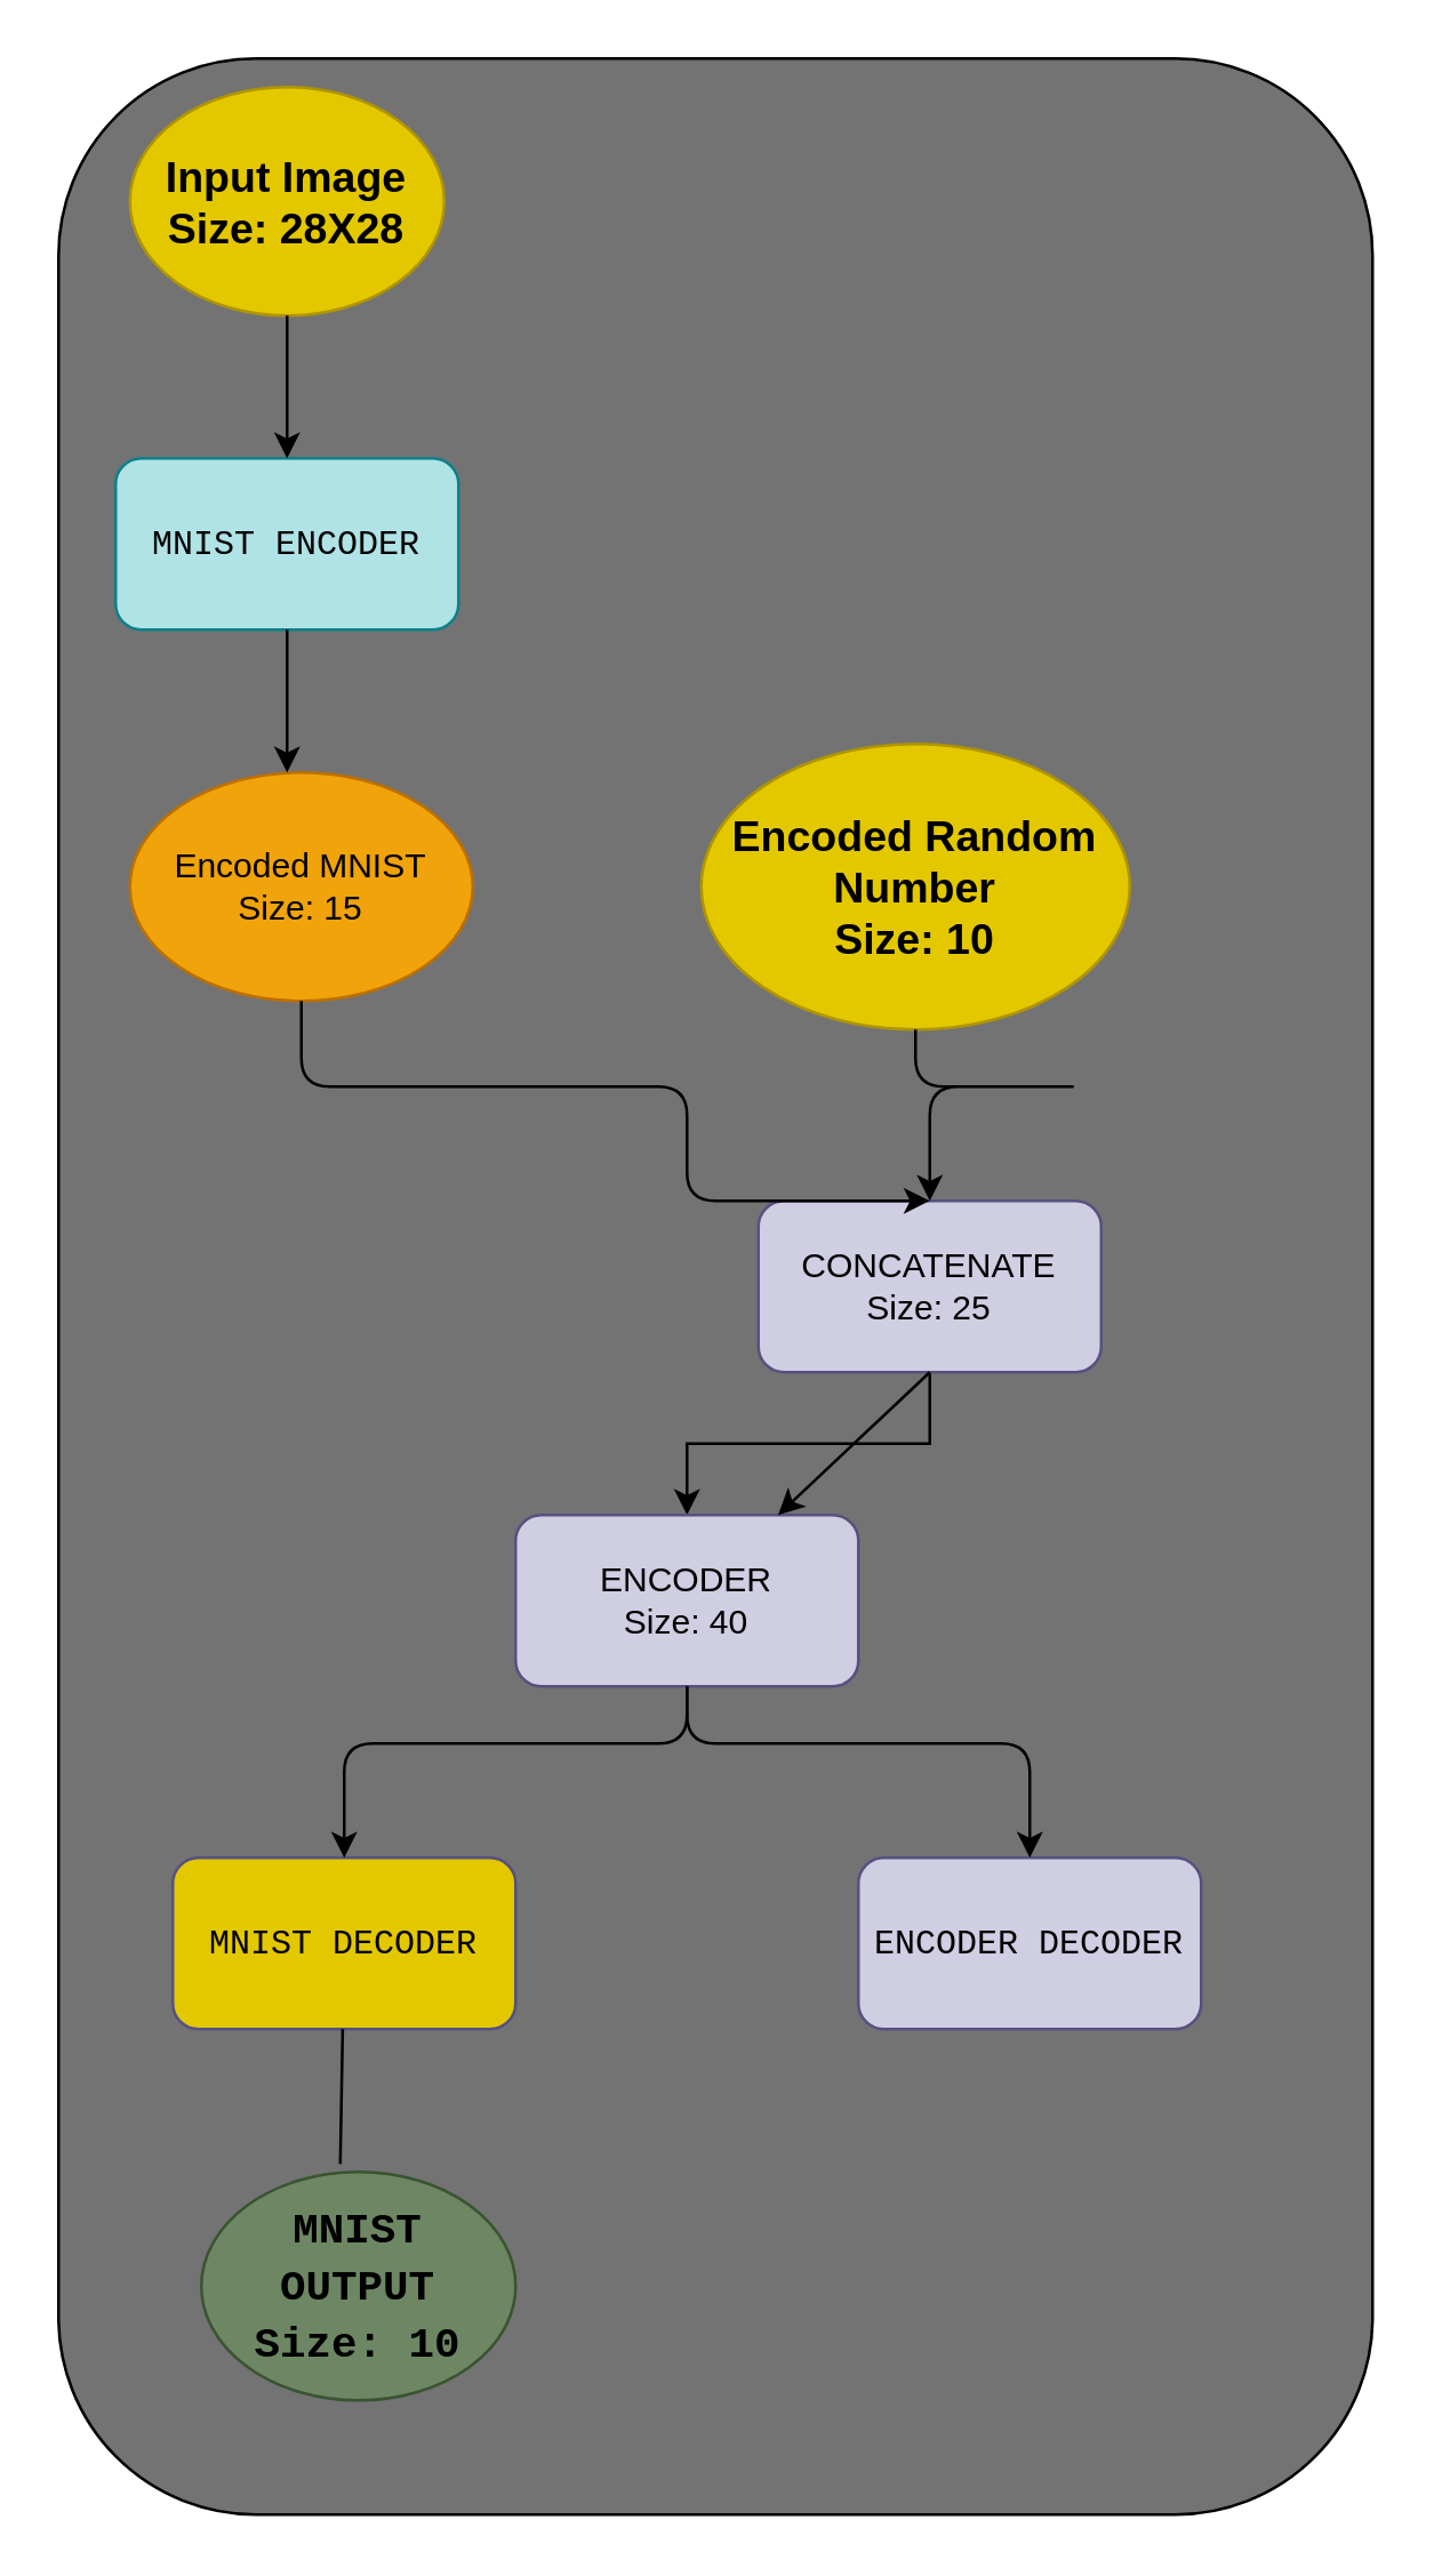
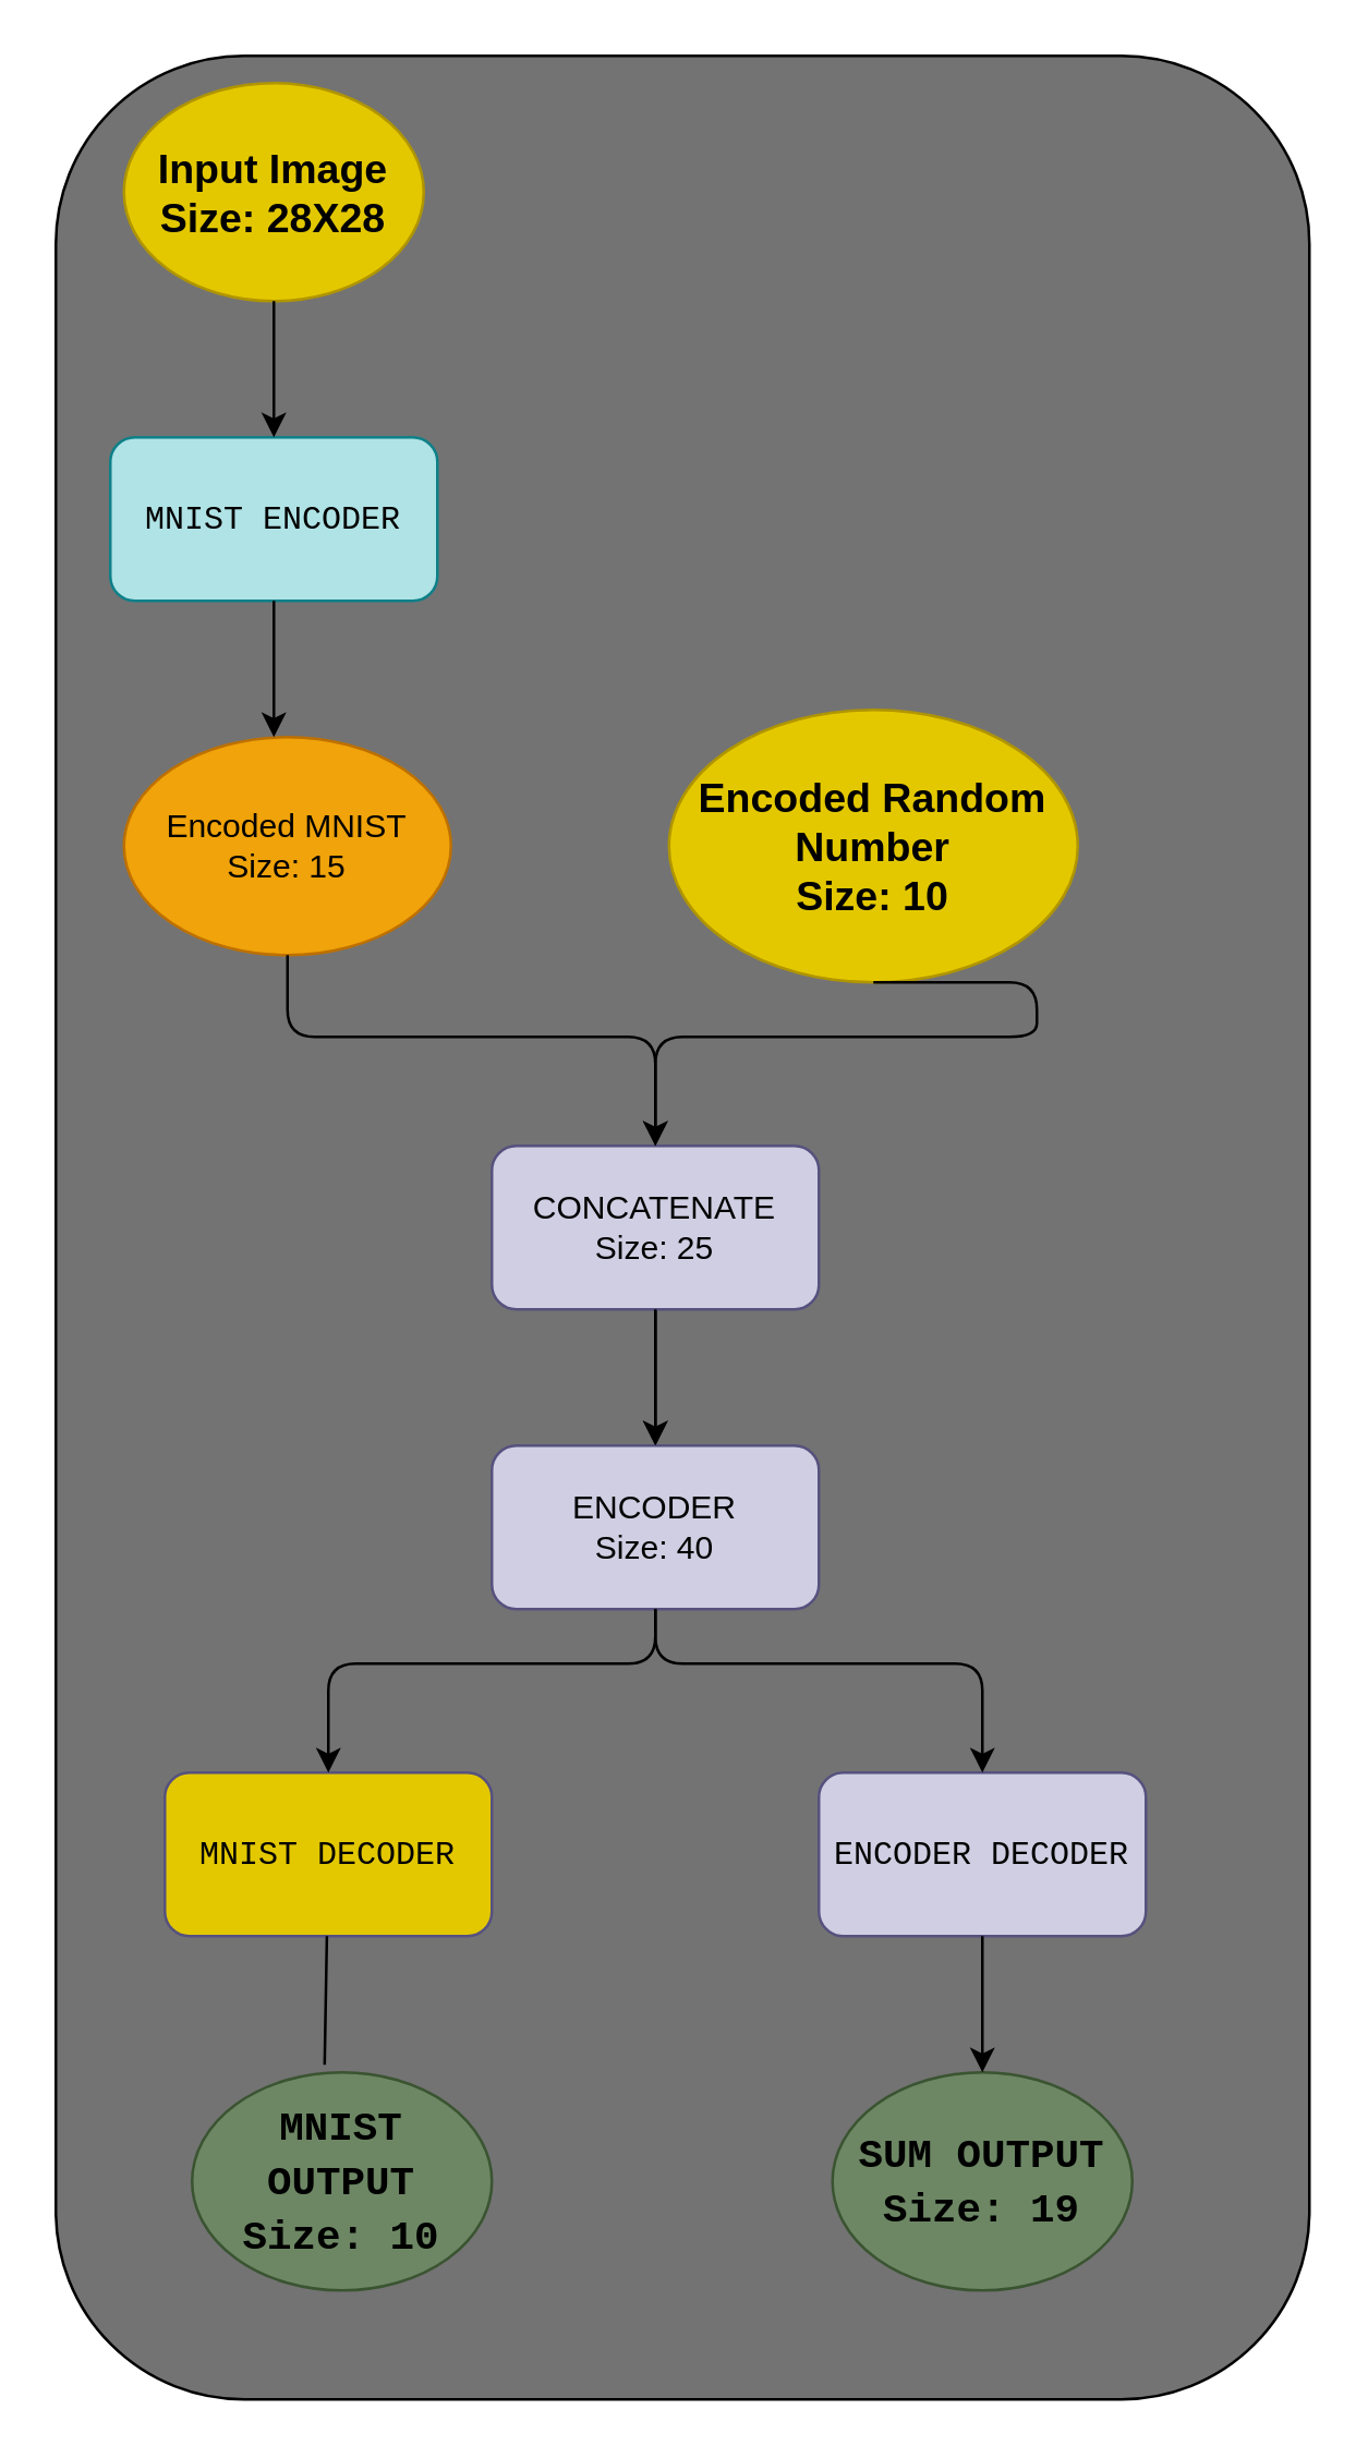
- <mxCell id="8" value="CONCATENATE&lt;br&gt;Size: 25" style="rounded=1;whiteSpace=wrap;html=1;labelBackgroundColor=none;fillColor=#d0cee2;strokeColor=#56517e;fontColor=#000000;" vertex="1" parent="1"><mxGeometry x="265" y="420" width="120" height="60" as="geometry" /></mxCell>
+ <mxCell id="8" value="CONCATENATE&lt;br&gt;Size: 25" style="rounded=1;whiteSpace=wrap;html=1;labelBackgroundColor=none;fillColor=#d0cee2;strokeColor=#56517e;fontColor=#000000;" vertex="1" parent="1"><mxGeometry x="180" y="420" width="120" height="60" as="geometry" /></mxCell>
+ <mxCell id="22" value="" style="endArrow=classic;html=1;entryX=0.5;entryY=0;entryDx=0;entryDy=0;exitX=0.5;exitY=1;exitDx=0;exitDy=0;" edge="1" parent="1" source="11" target="20"><mxGeometry width="50" height="50" relative="1" as="geometry"><mxPoint x="360.344" y="712.8" as="sourcePoint" /><mxPoint x="359.5" y="760" as="targetPoint" /></mxGeometry></mxCell>
+ <mxCell id="20" value="&lt;font color=&quot;#000000&quot; style=&quot;font-size: 15px;&quot;&gt;&lt;span style=&quot;font-family: menlo, monaco, &amp;quot;courier new&amp;quot;, monospace; font-size: 15px;&quot;&gt;SUM OUTPUT&lt;/span&gt;&lt;br style=&quot;font-family: menlo, monaco, &amp;quot;courier new&amp;quot;, monospace; font-size: 15px;&quot;&gt;&lt;span style=&quot;font-family: menlo, monaco, &amp;quot;courier new&amp;quot;, monospace; font-size: 15px;&quot;&gt;Size: 19&lt;/span&gt;&lt;/font&gt;" style="ellipse;whiteSpace=wrap;html=1;fillColor=#6d8764;strokeColor=#3A5431;fontColor=#ffffff;fontSize=15;fontStyle=1" vertex="1" parent="1"><mxGeometry x="305" y="760" width="110" height="80" as="geometry" /></mxCell>
